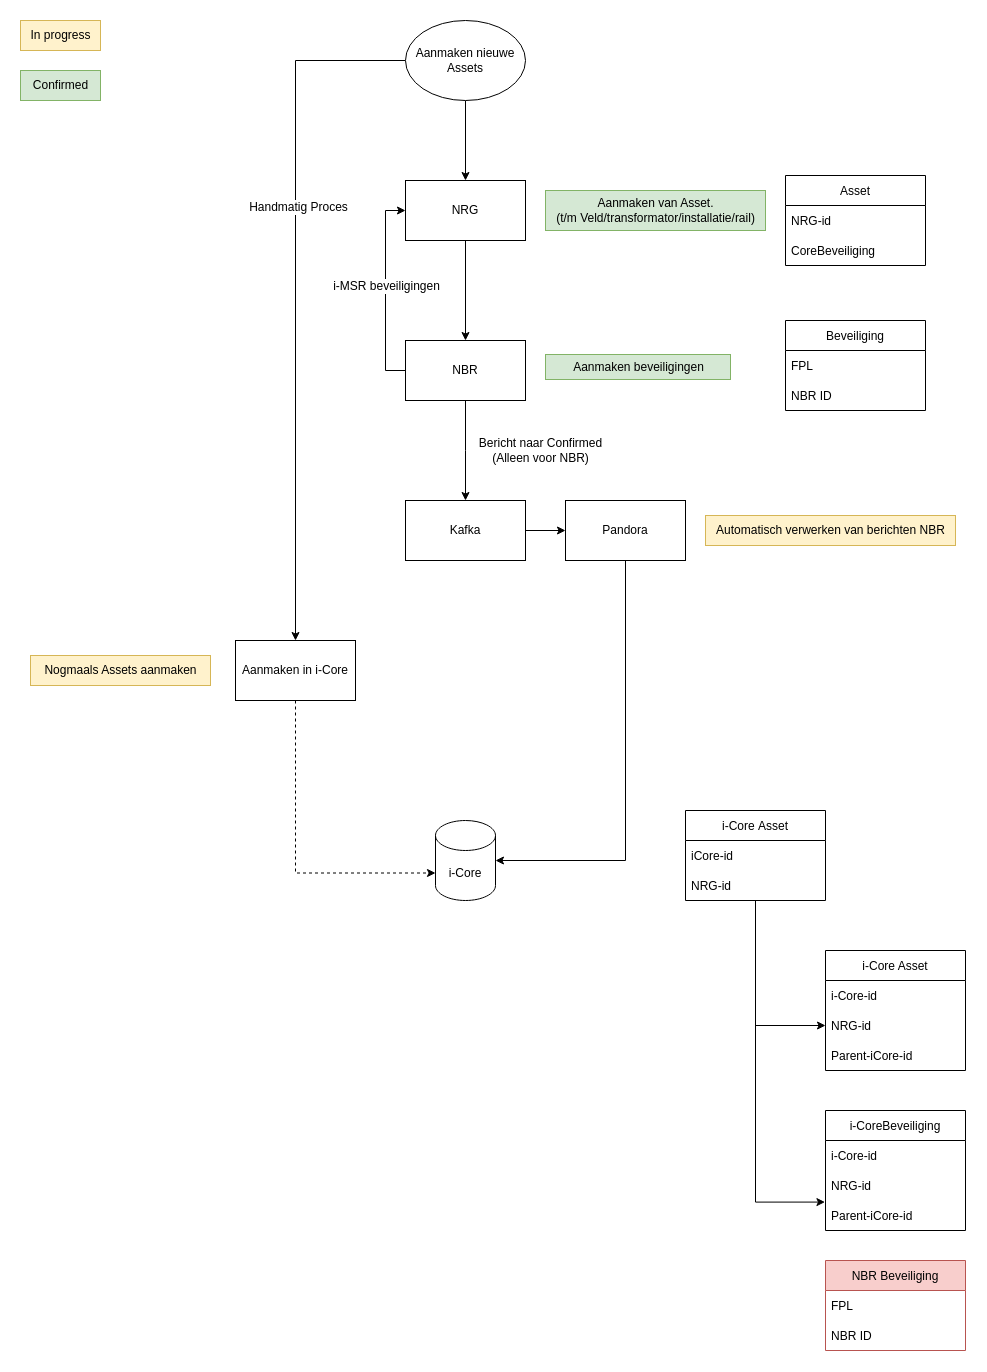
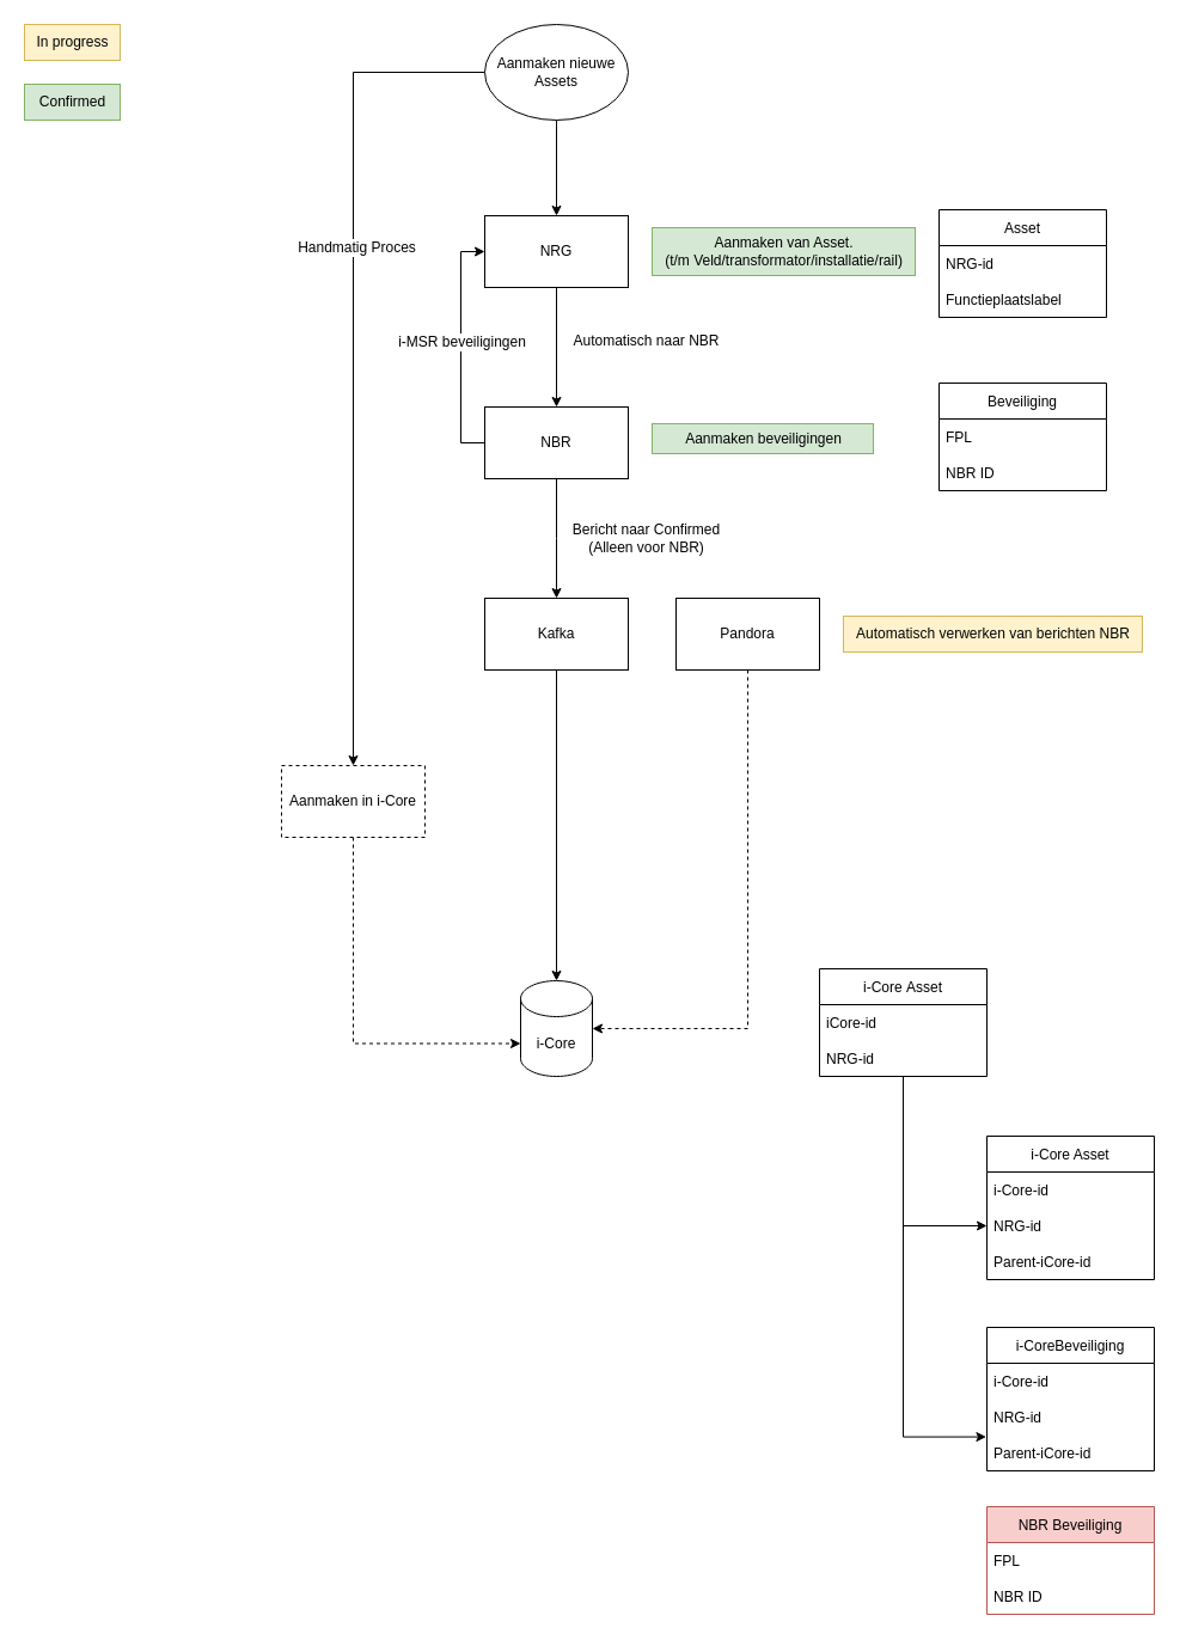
- <mxCell id="14" value="CoreBeveiliging" style="text;strokeColor=none;fillColor=none;align=left;verticalAlign=middle;spacingLeft=4;spacingRight=4;overflow=hidden;points=[[0,0.5],[1,0.5]];portConstraint=eastwest;rotatable=0;" vertex="1" parent="12"><mxGeometry y="60" width="140" height="30" as="geometry" /></mxCell>
+ <mxCell id="14" value="Functieplaatslabel" style="text;strokeColor=none;fillColor=none;align=left;verticalAlign=middle;spacingLeft=4;spacingRight=4;overflow=hidden;points=[[0,0.5],[1,0.5]];portConstraint=eastwest;rotatable=0;" vertex="1" parent="12"><mxGeometry y="60" width="140" height="30" as="geometry" /></mxCell>
+ <mxCell id="19" value="Automatisch naar NBR" style="text;html=1;align=center;verticalAlign=middle;resizable=0;points=[];autosize=1;strokeColor=none;fillColor=none;" vertex="1" parent="1"><mxGeometry x="465" y="270" width="150" height="30" as="geometry" /></mxCell>
- <mxCell id="24" value="" style="edgeStyle=orthogonalEdgeStyle;rounded=0;orthogonalLoop=1;jettySize=auto;html=1;" edge="1" parent="1" source="25" target="7"><mxGeometry relative="1" as="geometry" /></mxCell>
+ <mxCell id="24" value="" style="edgeStyle=orthogonalEdgeStyle;rounded=0;orthogonalLoop=1;jettySize=auto;html=1;" edge="1" parent="1" source="25" target="8"><mxGeometry relative="1" as="geometry" /></mxCell>
- <mxCell id="48" value="Nogmaals Assets aanmaken" style="text;html=1;align=center;verticalAlign=middle;resizable=0;points=[];autosize=1;strokeColor=#d6b656;fillColor=#fff2cc;fontSize=12;" vertex="1" parent="1"><mxGeometry x="30" y="655" width="180" height="30" as="geometry" /></mxCell>
- <mxCell id="47" value="Aanmaken in i-Core" style="rounded=0;whiteSpace=wrap;html=1;" vertex="1" parent="1"><mxGeometry x="235" y="640" width="120" height="60" as="geometry" /></mxCell>
+ <mxCell id="47" value="Aanmaken in i-Core" style="rounded=0;whiteSpace=wrap;html=1;dashed=1;" vertex="1" parent="1"><mxGeometry x="235" y="640" width="120" height="60" as="geometry" /></mxCell>
- <mxCell id="6" style="edgeStyle=orthogonalEdgeStyle;rounded=0;orthogonalLoop=1;jettySize=auto;html=1;exitX=0.5;exitY=1;exitDx=0;exitDy=0;entryX=1;entryY=0.5;entryDx=0;entryDy=0;entryPerimeter=0;dashed=0;" edge="1" parent="1" source="7" target="8"><mxGeometry relative="1" as="geometry"><Array as="points"><mxPoint x="625" y="860" /></Array></mxGeometry></mxCell>
+ <mxCell id="6" style="edgeStyle=orthogonalEdgeStyle;rounded=0;orthogonalLoop=1;jettySize=auto;html=1;exitX=0.5;exitY=1;exitDx=0;exitDy=0;entryX=1;entryY=0.5;entryDx=0;entryDy=0;entryPerimeter=0;dashed=1;" edge="1" parent="1" source="7" target="8"><mxGeometry relative="1" as="geometry"><Array as="points"><mxPoint x="625" y="860" /></Array></mxGeometry></mxCell>
